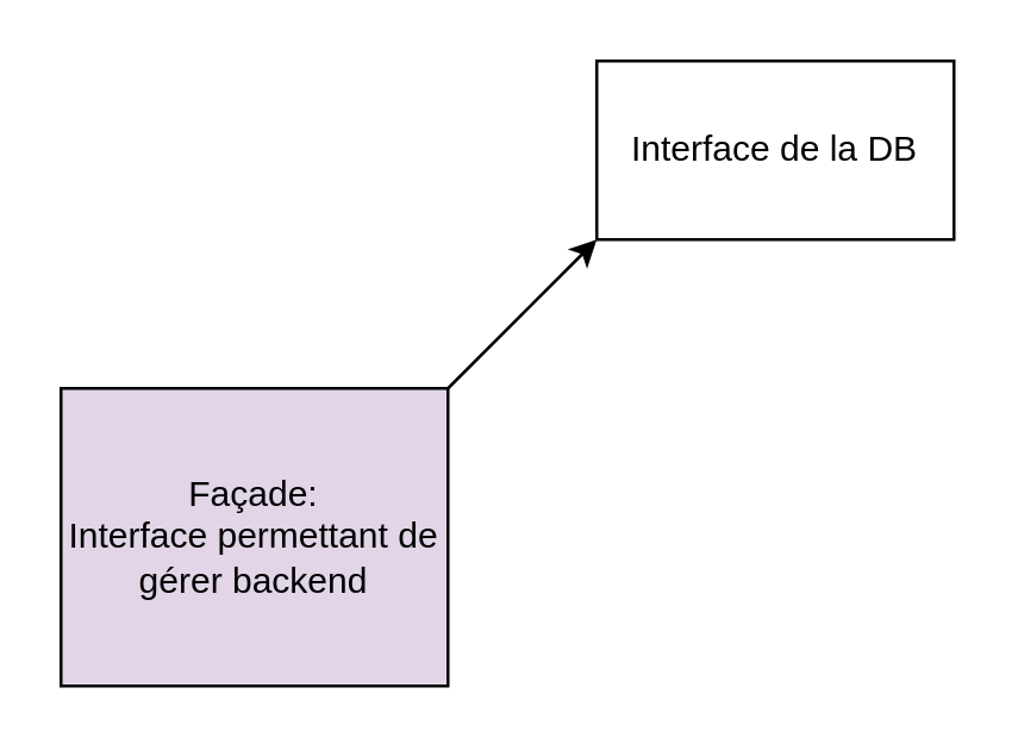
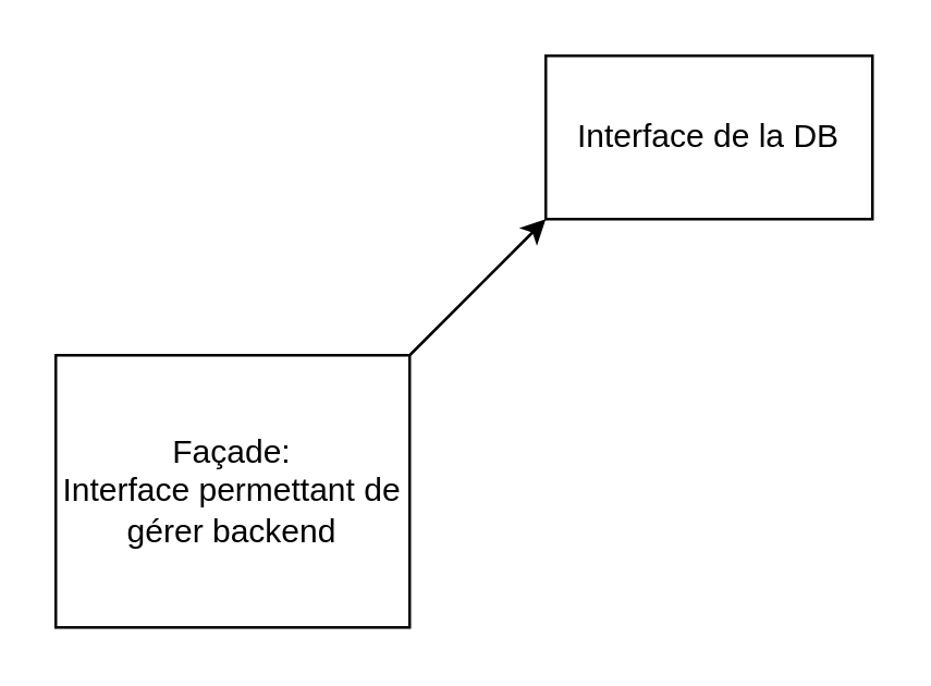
- <mxCell id="2" value="&lt;div&gt;Façade:&lt;/div&gt;&lt;div&gt;Interface permettant de gérer backend&lt;br&gt;&lt;/div&gt;" style="rounded=0;whiteSpace=wrap;html=1;fontFamily=Helvetica;fillColor=#e1d5e7;" parent="1" vertex="1"><mxGeometry x="20" y="130" width="130" height="100" as="geometry" /></mxCell>
+ <mxCell id="2" value="&lt;div&gt;Façade:&lt;/div&gt;&lt;div&gt;Interface permettant de gérer backend&lt;br&gt;&lt;/div&gt;" style="rounded=0;whiteSpace=wrap;html=1;fontFamily=Helvetica;" parent="1" vertex="1"><mxGeometry x="20" y="130" width="130" height="100" as="geometry" /></mxCell>
